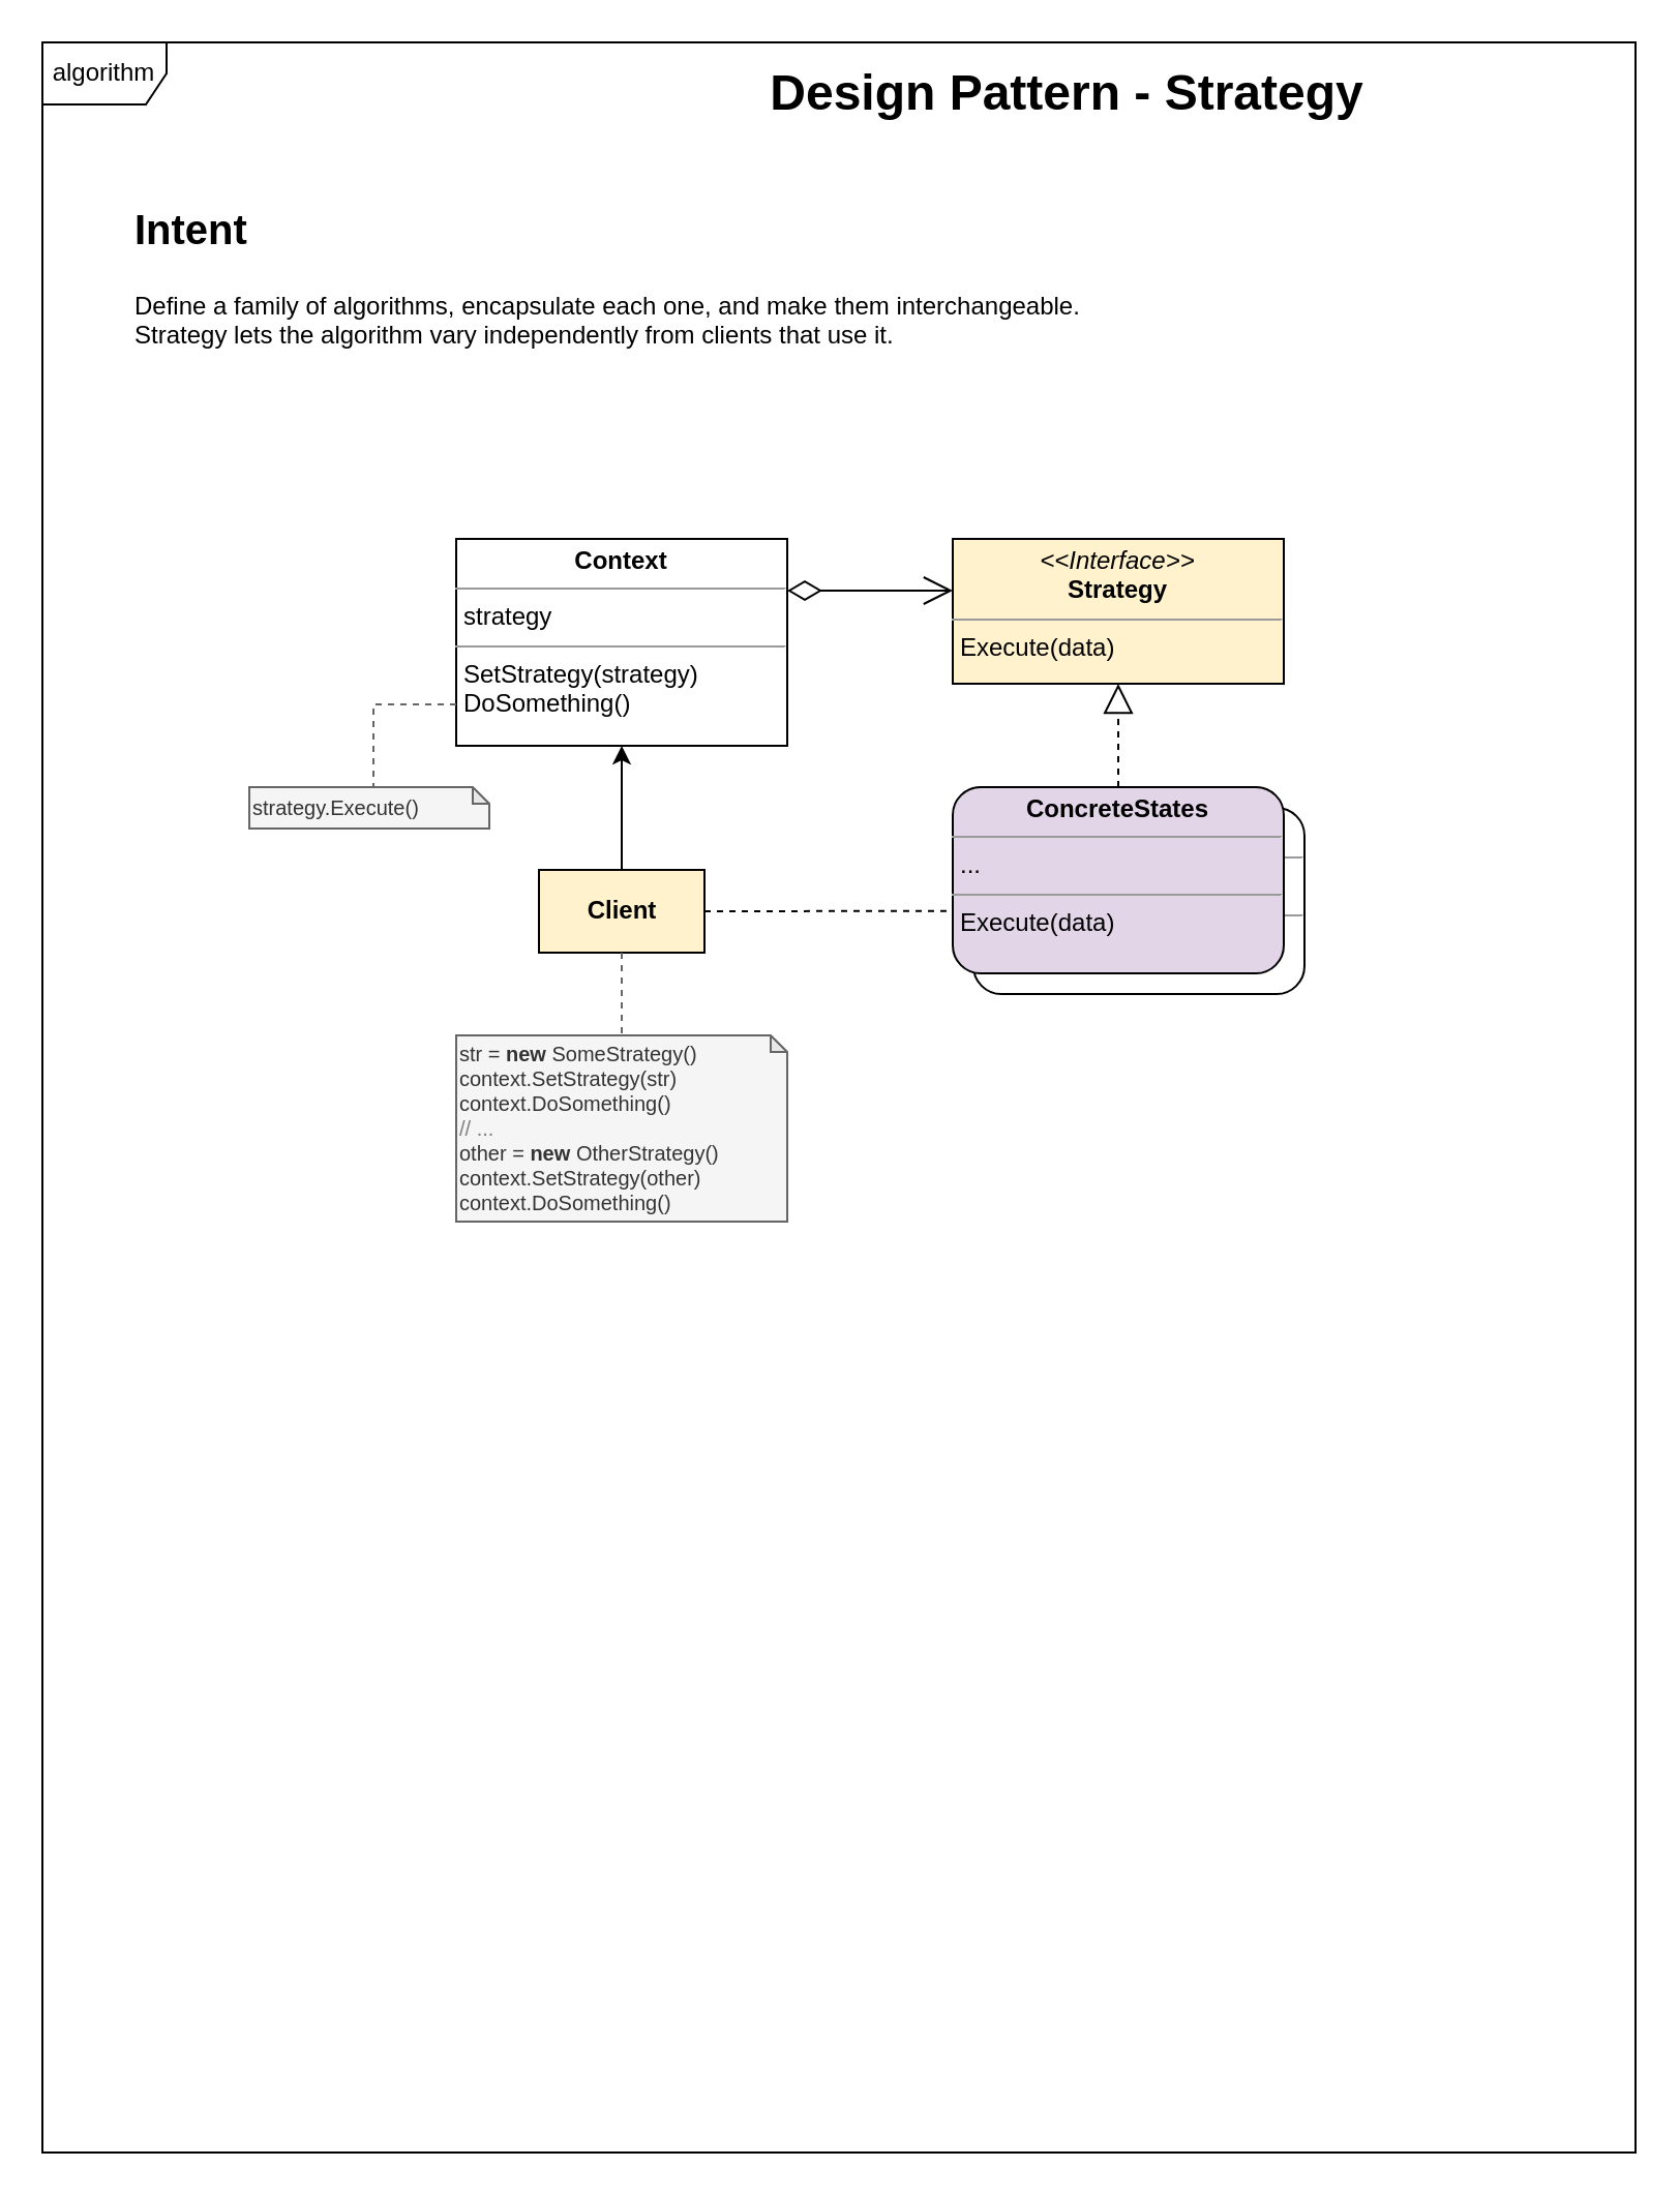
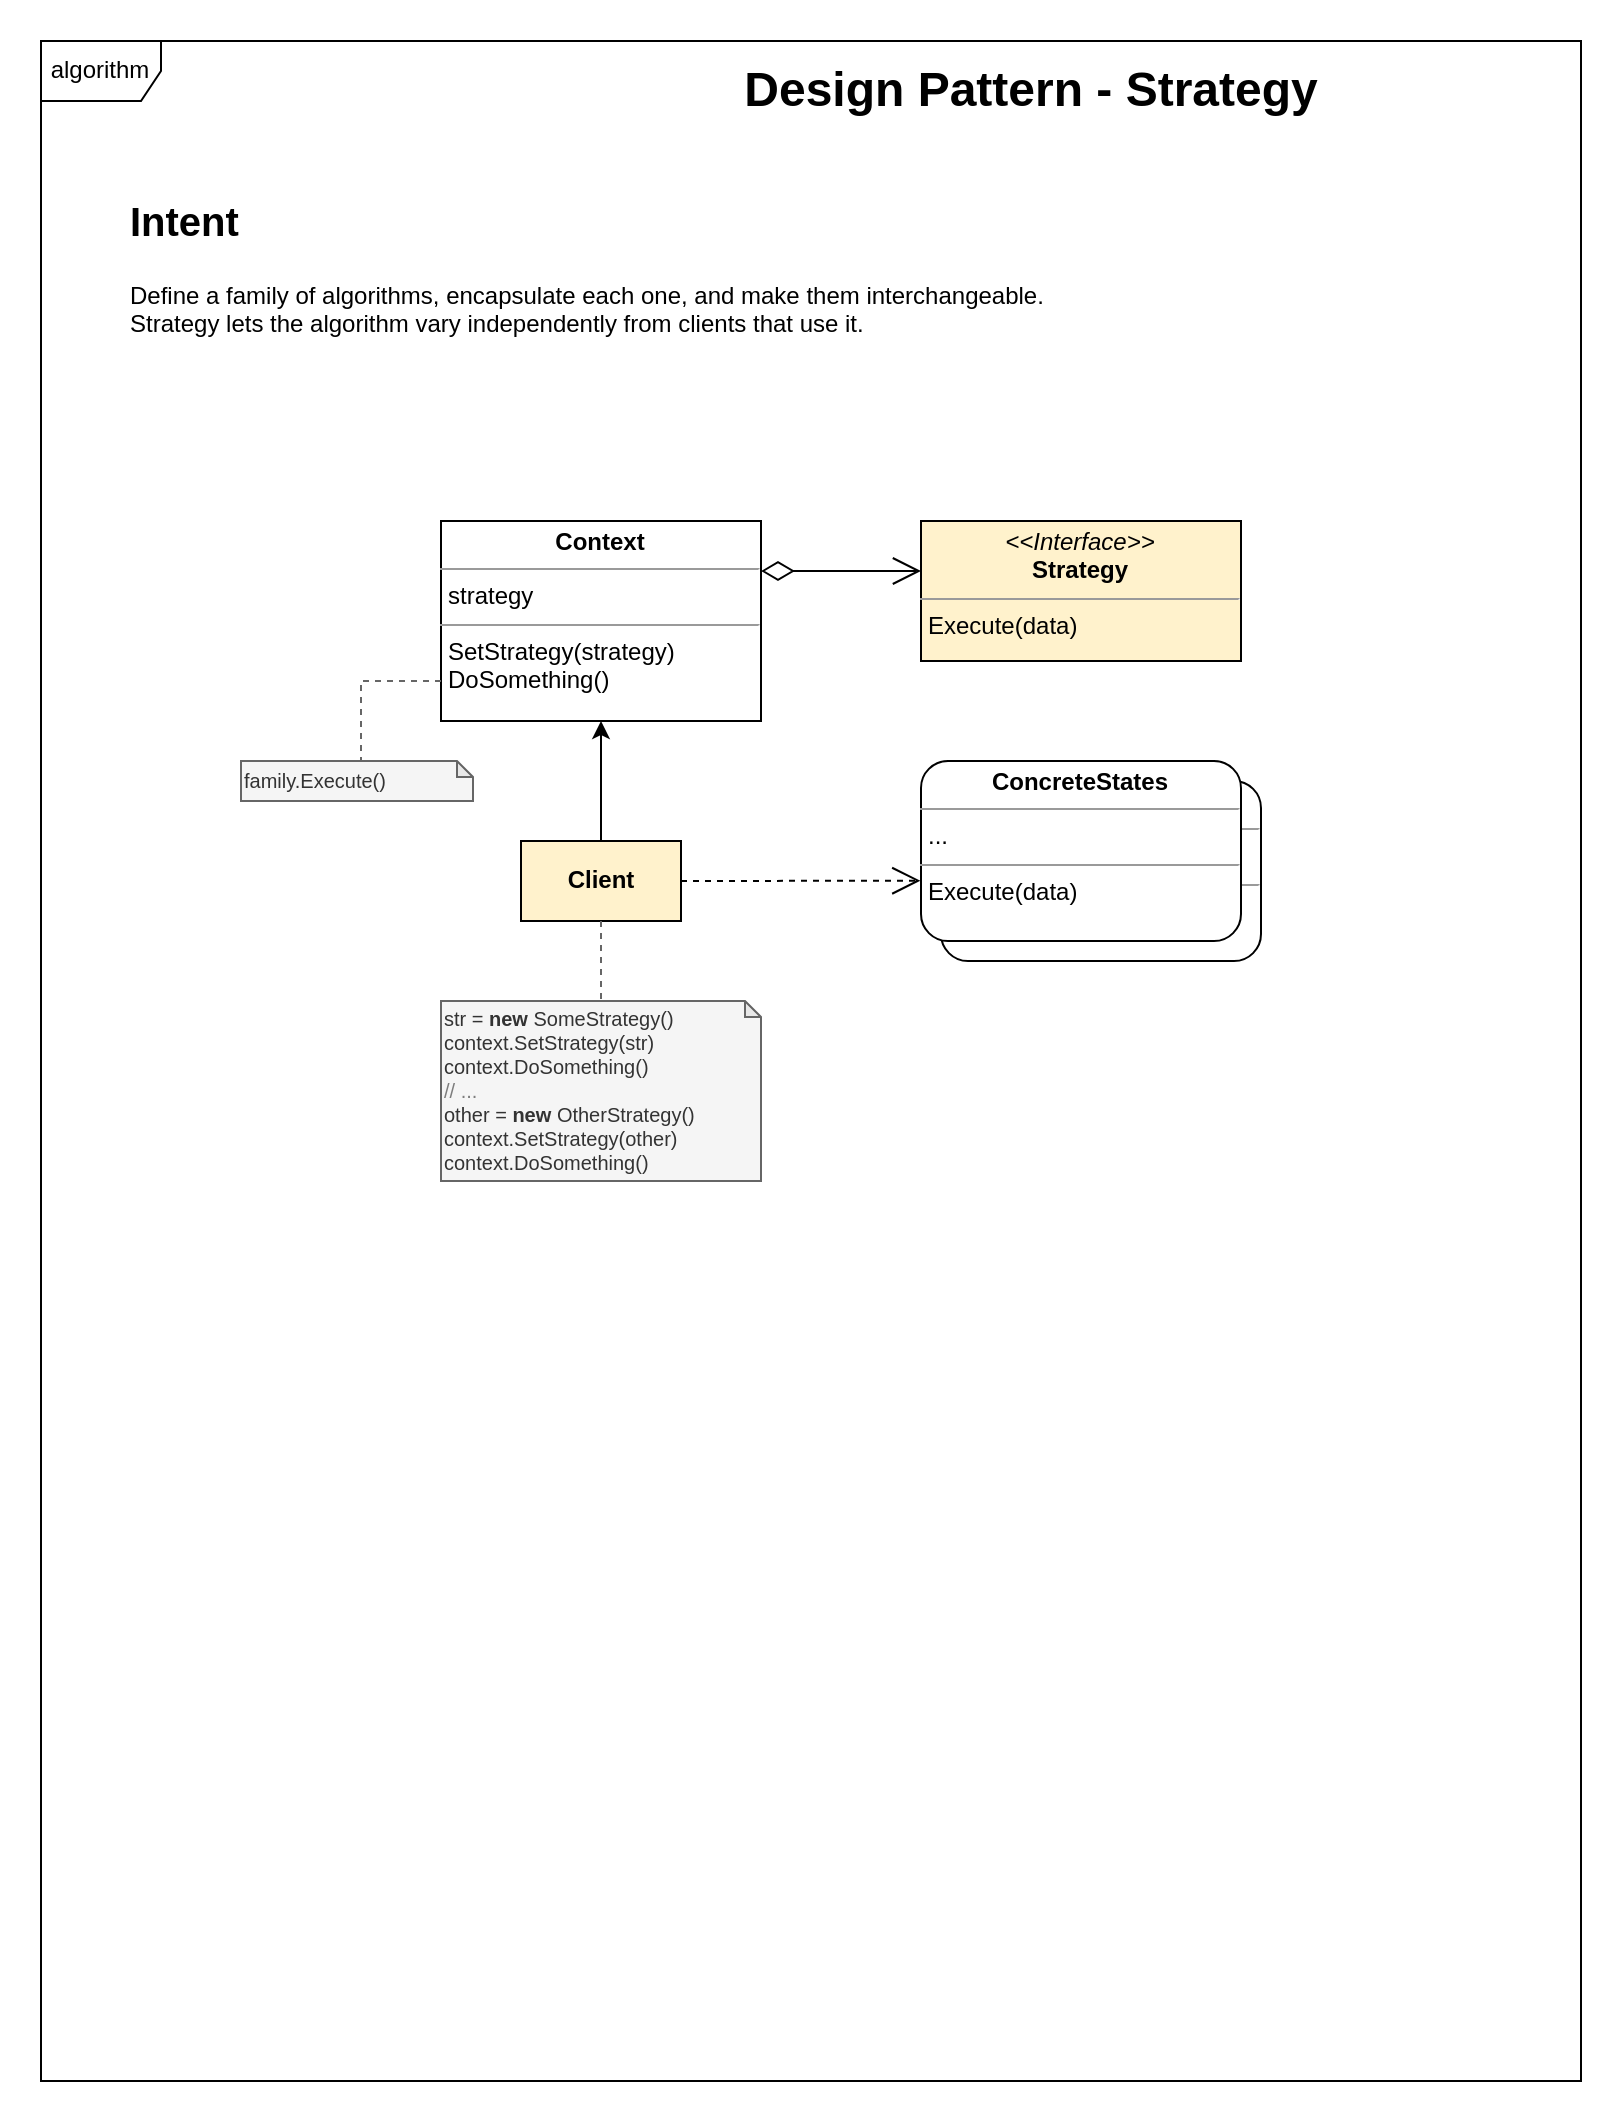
- <mxCell id="11" value="" style="endArrow=block;dashed=1;endFill=0;endSize=12;html=1;rounded=0;entryX=0.5;entryY=1;entryDx=0;entryDy=0;exitX=0.5;exitY=0;exitDx=0;exitDy=0;" parent="1" source="8" target="6" edge="1"><mxGeometry width="160" relative="1" as="geometry"><mxPoint x="370" y="370" as="sourcePoint" /><mxPoint x="530" y="370" as="targetPoint" /></mxGeometry></mxCell>
- <mxCell id="5" value="&lt;div style=&quot;&quot;&gt;&lt;span style=&quot;background-color: initial;&quot;&gt;strategy.Execute(&lt;/span&gt;&lt;span style=&quot;background-color: initial;&quot;&gt;)&lt;/span&gt;&lt;br&gt;&lt;/div&gt;" style="shape=note;whiteSpace=wrap;html=1;backgroundOutline=1;darkOpacity=0.05;size=8;fontSize=10;fillColor=#f5f5f5;fontColor=#333333;strokeColor=#666666;align=left;" parent="1" vertex="1"><mxGeometry x="120" y="380" width="116" height="20" as="geometry" /></mxCell>
+ <mxCell id="5" value="&lt;div style=&quot;&quot;&gt;&lt;span style=&quot;background-color: initial;&quot;&gt;family.Execute(&lt;/span&gt;&lt;span style=&quot;background-color: initial;&quot;&gt;)&lt;/span&gt;&lt;br&gt;&lt;/div&gt;" style="shape=note;whiteSpace=wrap;html=1;backgroundOutline=1;darkOpacity=0.05;size=8;fontSize=10;fillColor=#f5f5f5;fontColor=#333333;strokeColor=#666666;align=left;" parent="1" vertex="1"><mxGeometry x="120" y="380" width="116" height="20" as="geometry" /></mxCell>
- <mxCell id="8" value="&lt;p style=&quot;margin:0px;margin-top:4px;text-align:center;&quot;&gt;&lt;b&gt;ConcreteStates&lt;/b&gt;&lt;/p&gt;&lt;hr size=&quot;1&quot;&gt;&lt;p style=&quot;margin:0px;margin-left:4px;&quot;&gt;...&lt;/p&gt;&lt;hr size=&quot;1&quot;&gt;&lt;p style=&quot;margin:0px;margin-left:4px;&quot;&gt;&lt;span style=&quot;background-color: initial;&quot;&gt;Execute(data)&lt;/span&gt;&lt;/p&gt;" style="verticalAlign=top;align=left;overflow=fill;fontSize=12;fontFamily=Helvetica;html=1;rounded=1;fillColor=#e1d5e7;" parent="1" vertex="1"><mxGeometry x="460" y="380" width="160" height="90" as="geometry" /></mxCell>
+ <mxCell id="8" value="&lt;p style=&quot;margin:0px;margin-top:4px;text-align:center;&quot;&gt;&lt;b&gt;ConcreteStates&lt;/b&gt;&lt;/p&gt;&lt;hr size=&quot;1&quot;&gt;&lt;p style=&quot;margin:0px;margin-left:4px;&quot;&gt;...&lt;/p&gt;&lt;hr size=&quot;1&quot;&gt;&lt;p style=&quot;margin:0px;margin-left:4px;&quot;&gt;&lt;span style=&quot;background-color: initial;&quot;&gt;Execute(data)&lt;/span&gt;&lt;/p&gt;" style="verticalAlign=top;align=left;overflow=fill;fontSize=12;fontFamily=Helvetica;html=1;rounded=1;" parent="1" vertex="1"><mxGeometry x="460" y="380" width="160" height="90" as="geometry" /></mxCell>
- <mxCell id="14" value="" style="endArrow=none;endSize=12;dashed=1;html=1;rounded=0;exitX=1;exitY=0.5;exitDx=0;exitDy=0;entryX=-0.002;entryY=0.665;entryDx=0;entryDy=0;entryPerimeter=0;" parent="1" source="13" target="8" edge="1"><mxGeometry width="160" relative="1" as="geometry"><mxPoint x="370" y="530" as="sourcePoint" /><mxPoint x="530" y="530" as="targetPoint" /></mxGeometry></mxCell>
+ <mxCell id="14" value="" style="endArrow=open;endSize=12;dashed=1;html=1;rounded=0;exitX=1;exitY=0.5;exitDx=0;exitDy=0;entryX=-0.002;entryY=0.665;entryDx=0;entryDy=0;entryPerimeter=0;" parent="1" source="13" target="8" edge="1"><mxGeometry width="160" relative="1" as="geometry"><mxPoint x="370" y="530" as="sourcePoint" /><mxPoint x="530" y="530" as="targetPoint" /></mxGeometry></mxCell>
